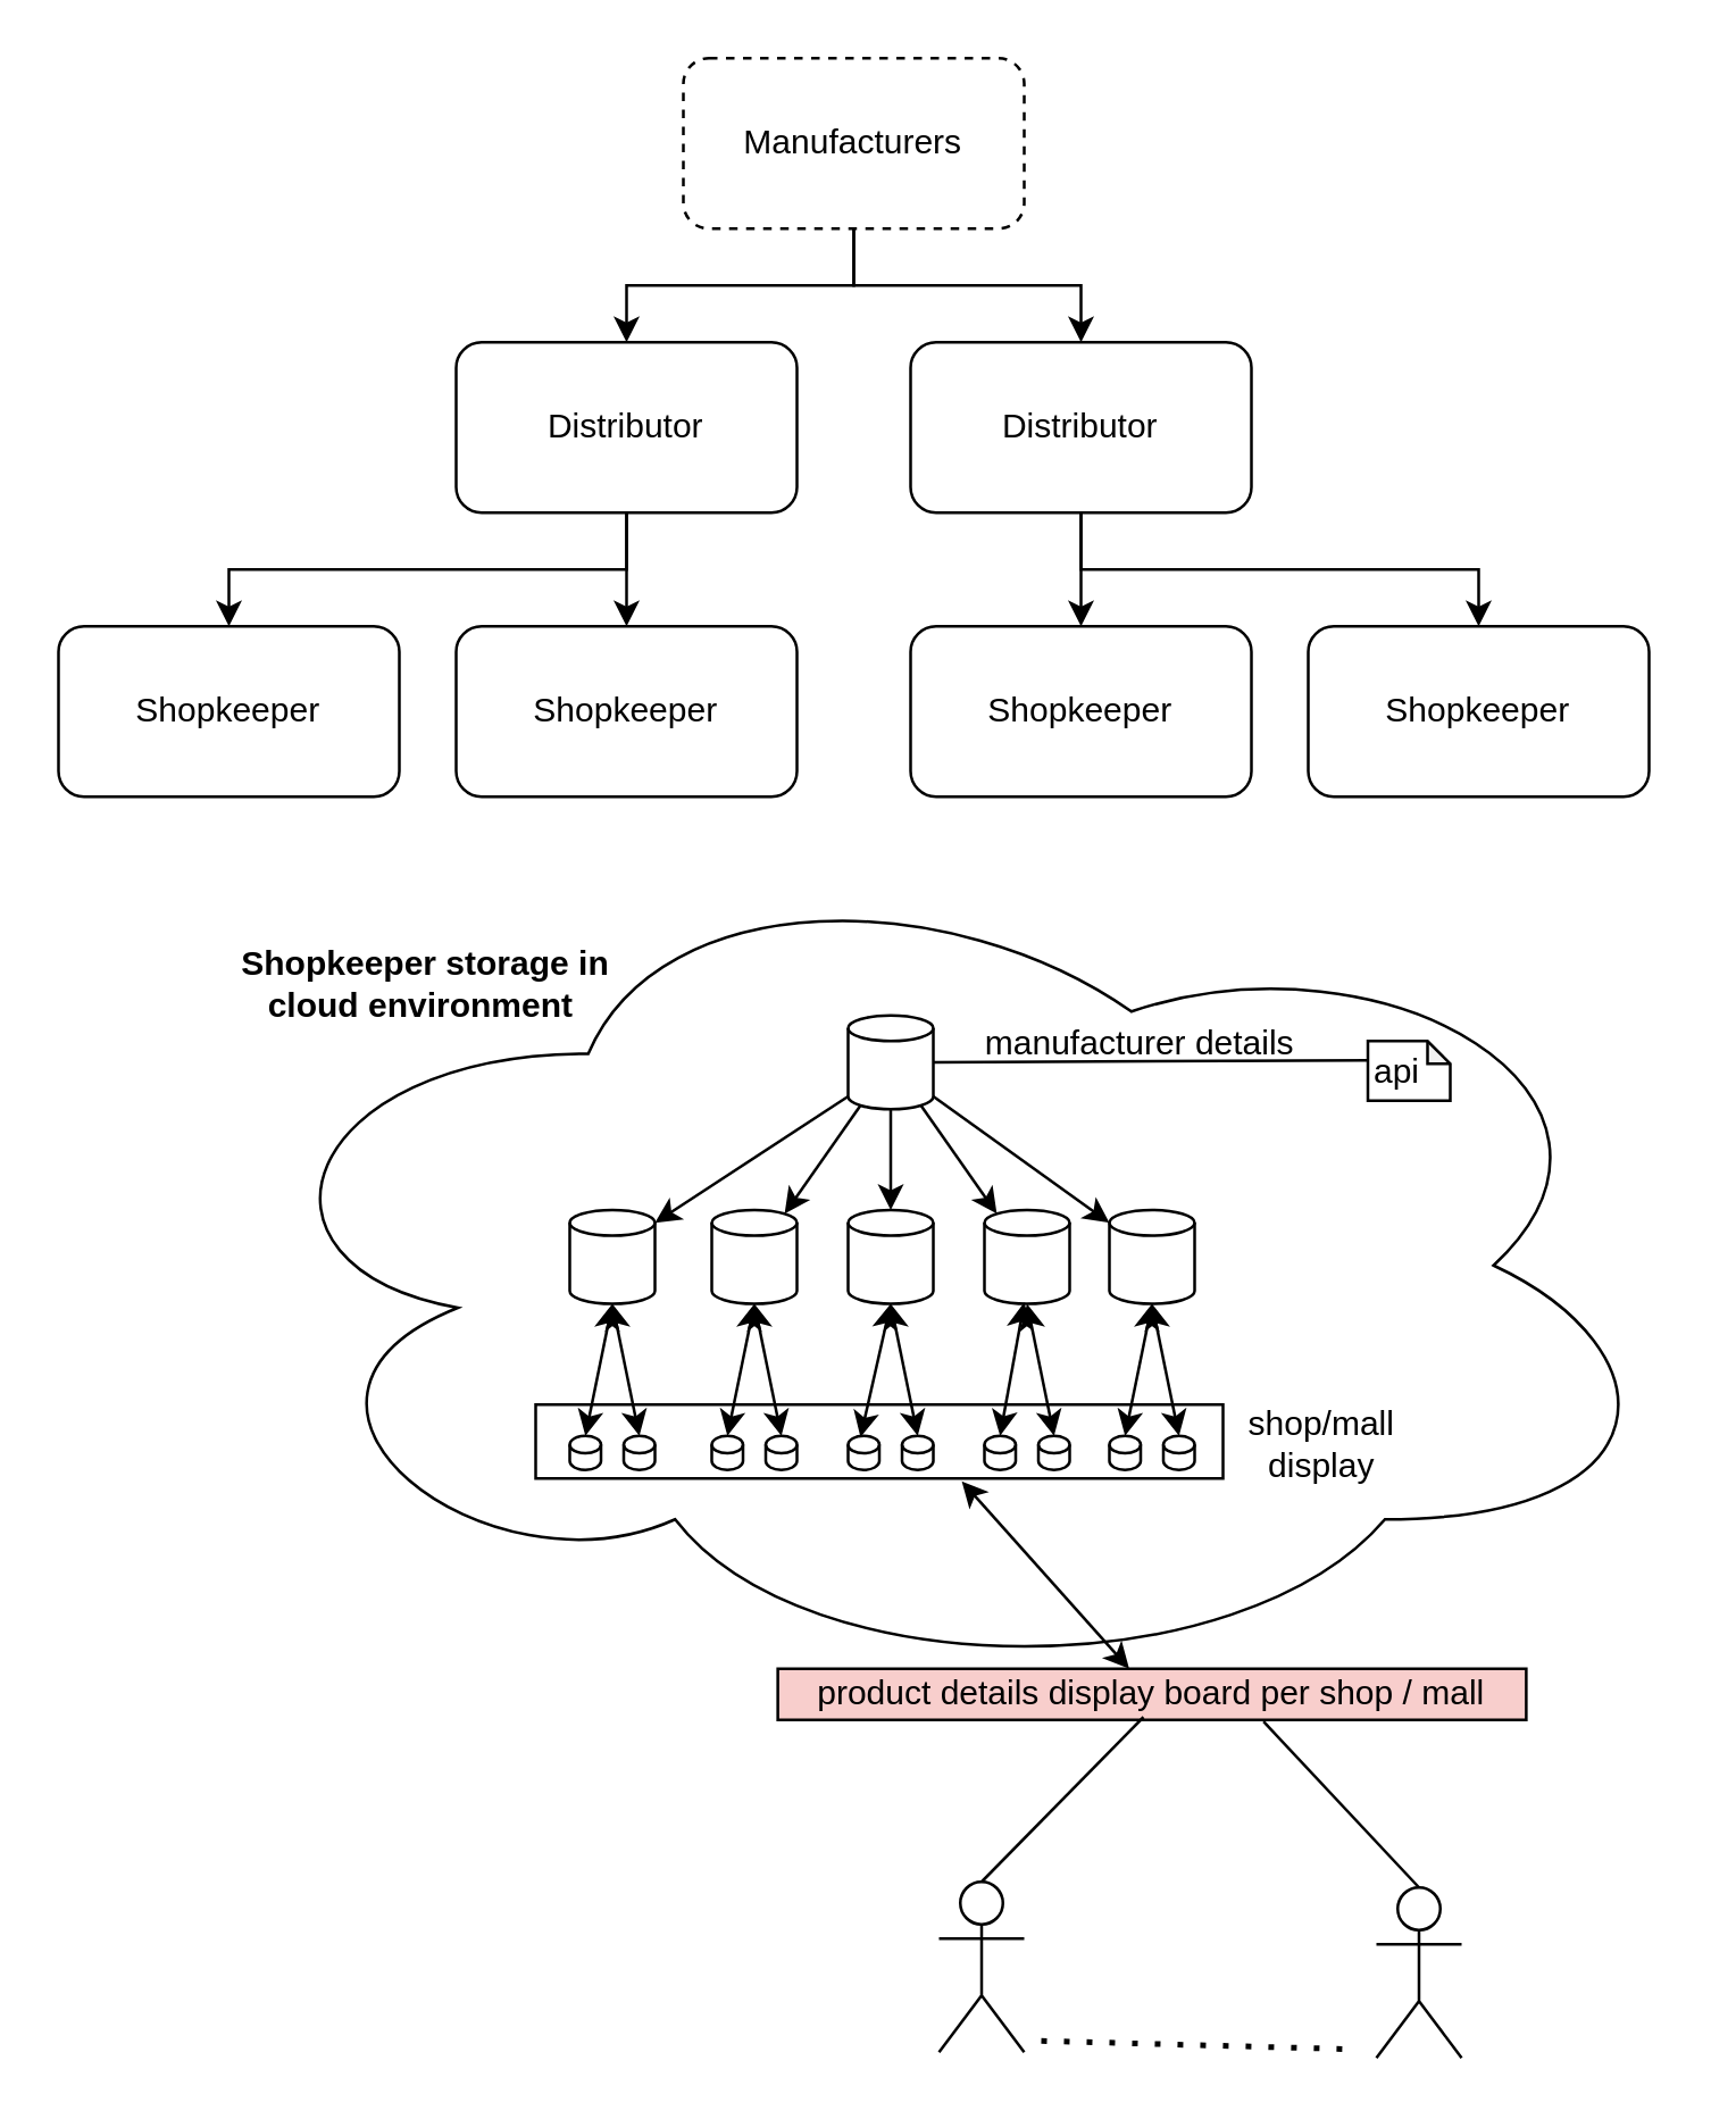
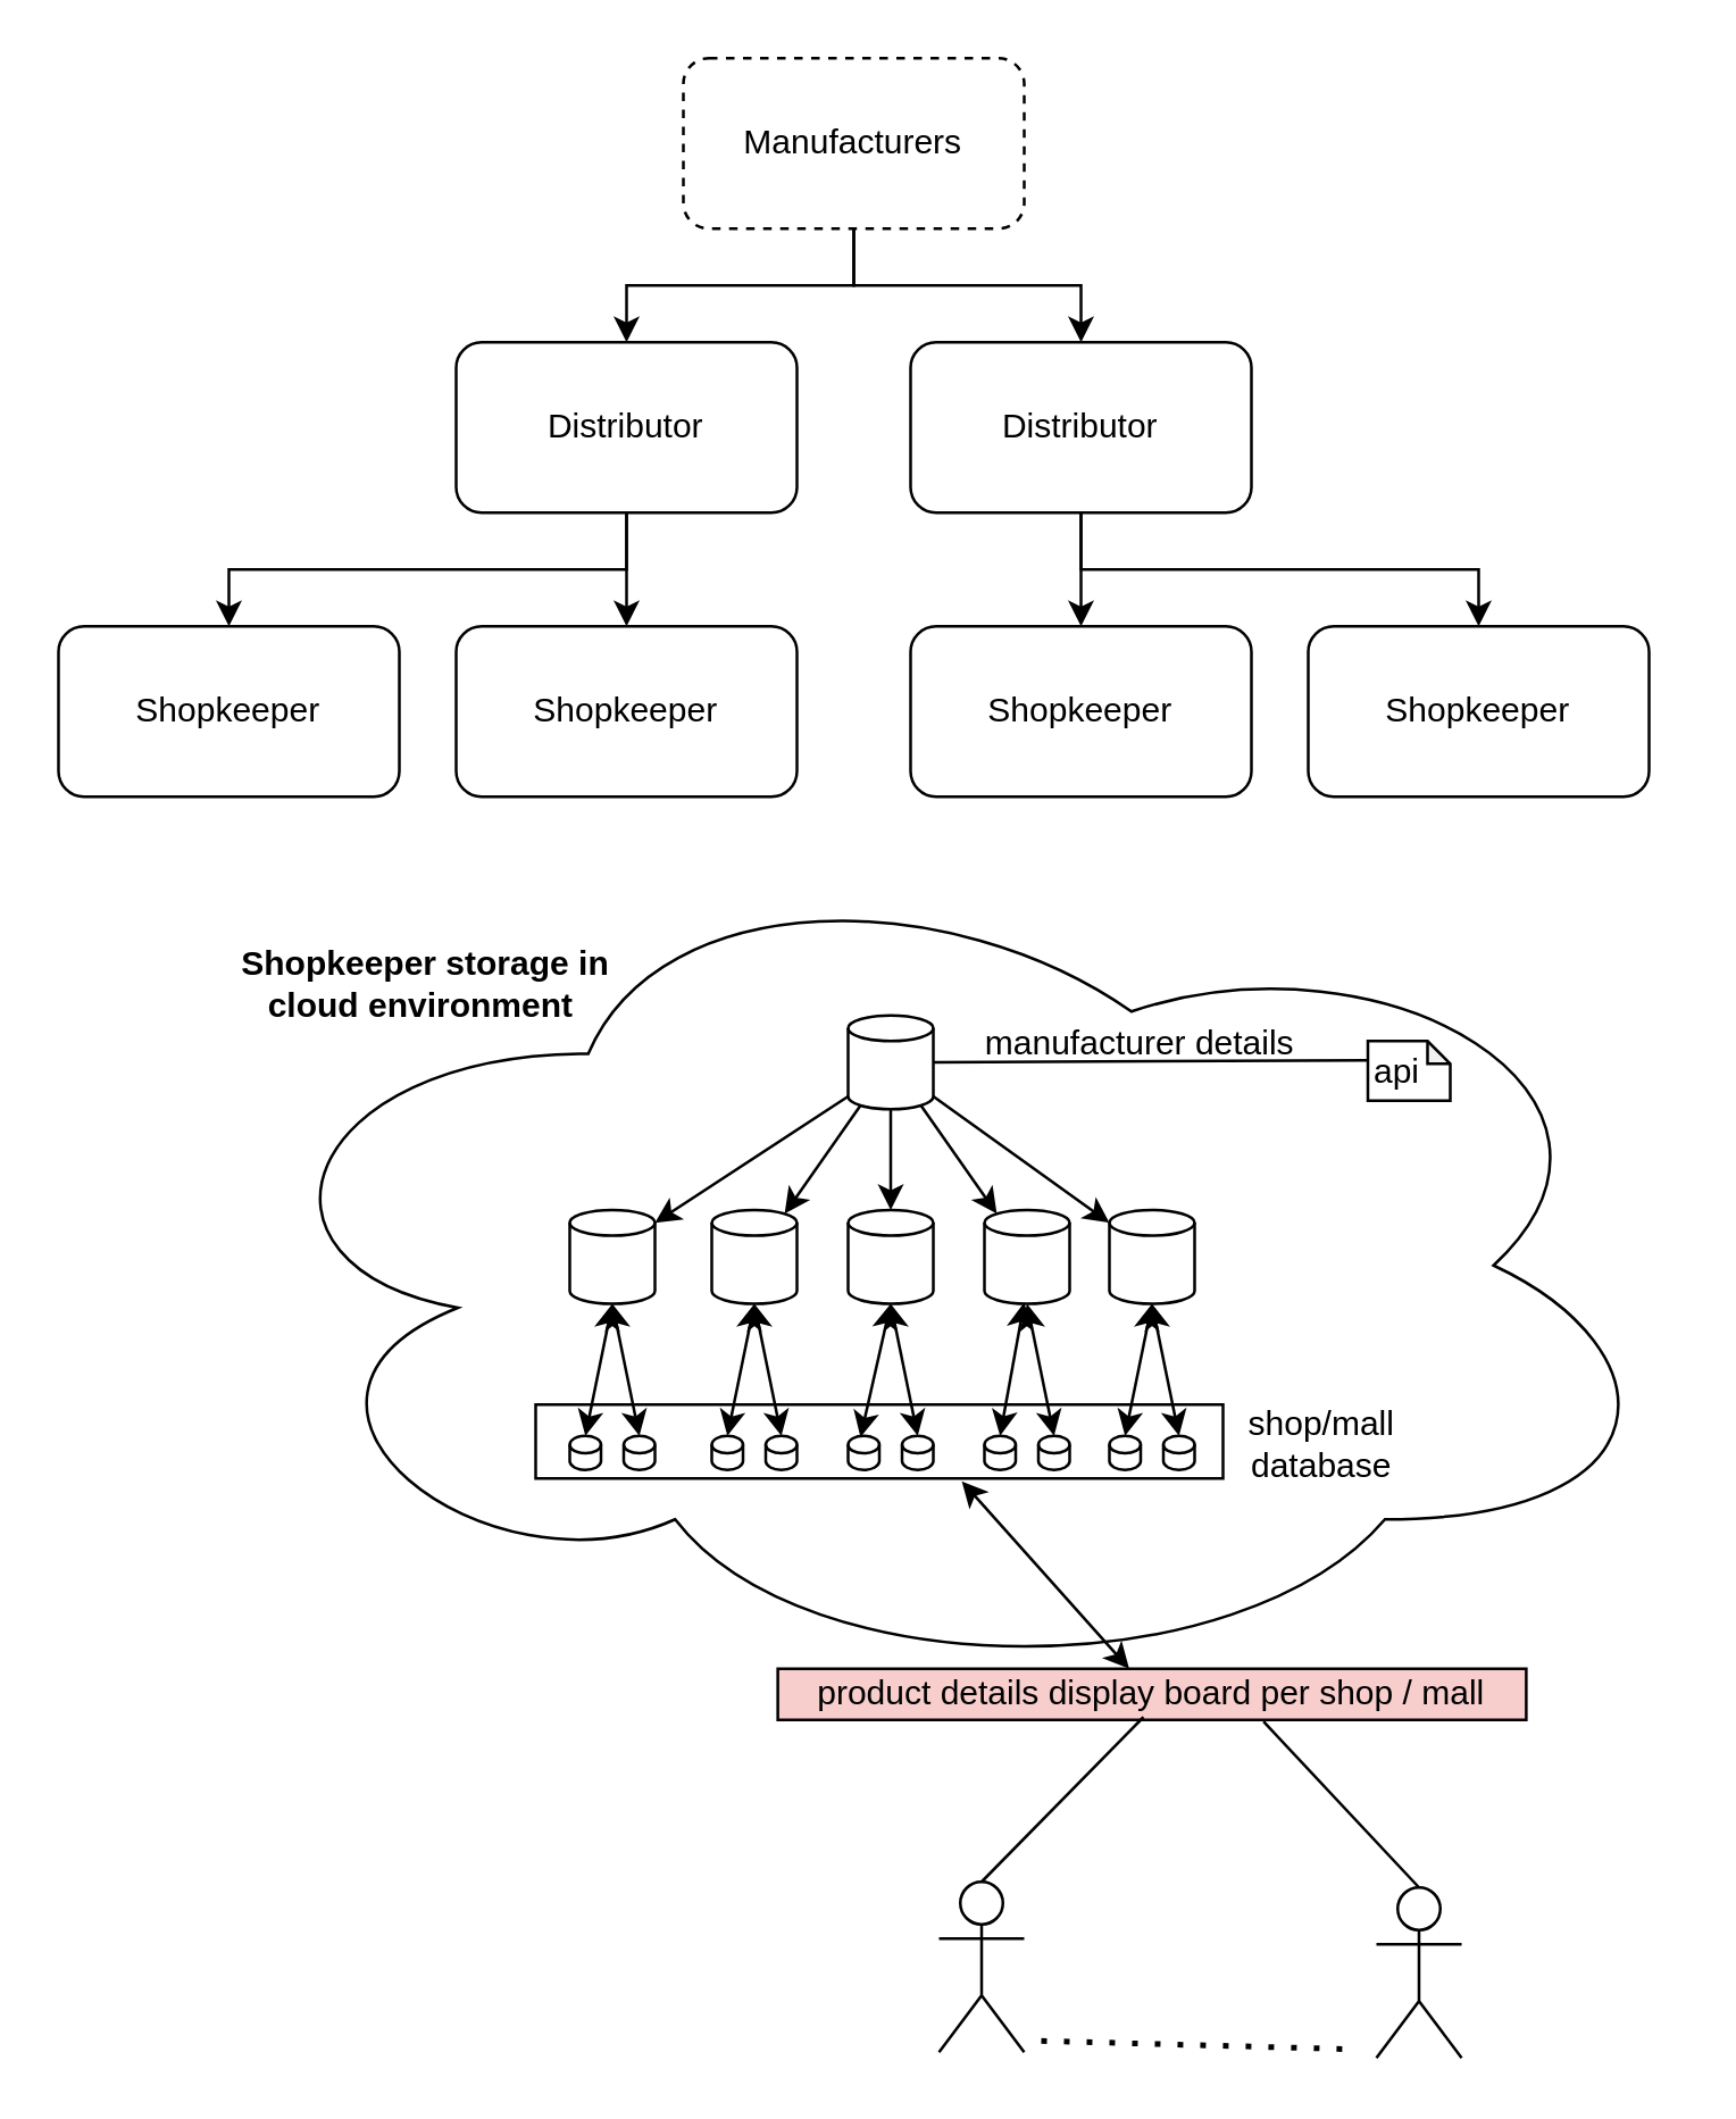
- <mxCell id="51" value="shop/mall display" style="text;html=1;strokeColor=none;fillColor=none;align=center;verticalAlign=middle;whiteSpace=wrap;rounded=0;" vertex="1" parent="1"><mxGeometry x="434.5" y="494" width="60" height="27" as="geometry" /></mxCell>
+ <mxCell id="51" value="shop/mall database" style="text;html=1;strokeColor=none;fillColor=none;align=center;verticalAlign=middle;whiteSpace=wrap;rounded=0;" vertex="1" parent="1"><mxGeometry x="434.5" y="494" width="60" height="27" as="geometry" /></mxCell>
